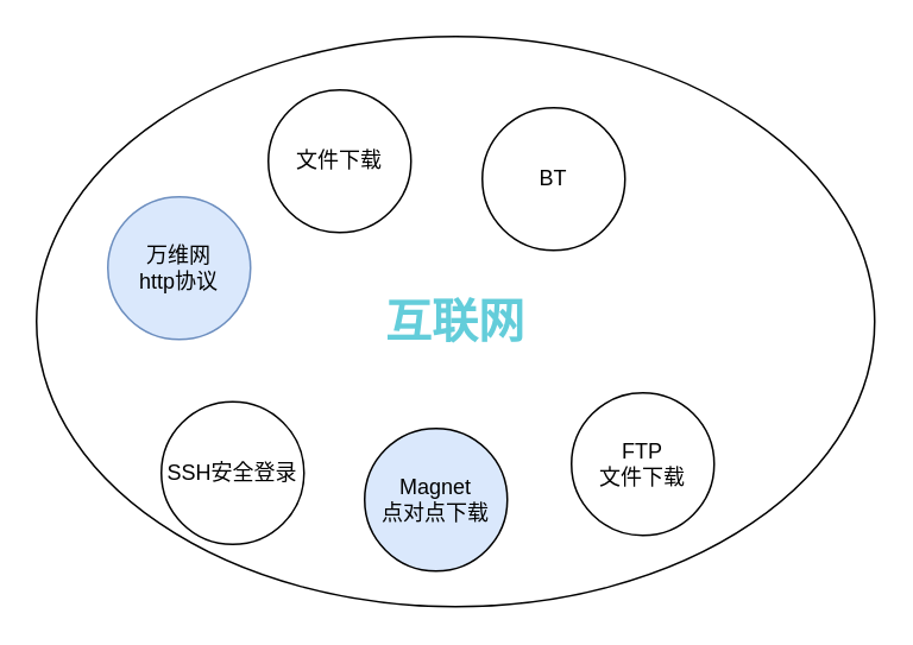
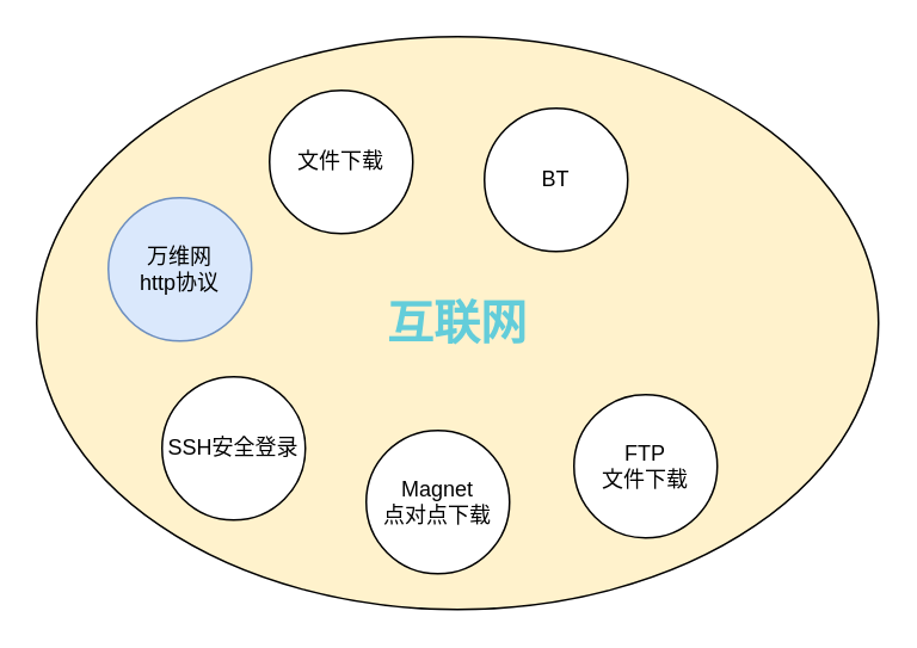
- <mxCell id="2" value="&lt;b&gt;&lt;font style=&quot;font-size: 26px&quot; color=&quot;#63cdda&quot;&gt;互联网&lt;/font&gt;&lt;/b&gt;" style="ellipse;whiteSpace=wrap;html=1;" vertex="1" parent="1"><mxGeometry x="20" y="20" width="470" height="320" as="geometry" /></mxCell>
+ <mxCell id="2" value="&lt;b&gt;&lt;font style=&quot;font-size: 26px&quot; color=&quot;#63cdda&quot;&gt;互联网&lt;/font&gt;&lt;/b&gt;" style="ellipse;whiteSpace=wrap;html=1;fillColor=#fff2cc;" vertex="1" parent="1"><mxGeometry x="20" y="20" width="470" height="320" as="geometry" /></mxCell>
- <mxCell id="6" value="SSH安全登录" style="ellipse;whiteSpace=wrap;html=1;aspect=fixed;" vertex="1" parent="1"><mxGeometry x="90" y="225" width="80" height="80" as="geometry" /></mxCell>
+ <mxCell id="6" value="SSH安全登录" style="ellipse;whiteSpace=wrap;html=1;aspect=fixed;" vertex="1" parent="1"><mxGeometry x="90" y="210" width="80" height="80" as="geometry" /></mxCell>
- <mxCell id="7" value="Magnet&lt;br&gt;点对点下载" style="ellipse;whiteSpace=wrap;html=1;aspect=fixed;fillColor=#dae8fc;" vertex="1" parent="1"><mxGeometry x="204" y="240" width="80" height="80" as="geometry" /></mxCell>
+ <mxCell id="7" value="Magnet&lt;br&gt;点对点下载" style="ellipse;whiteSpace=wrap;html=1;aspect=fixed;" vertex="1" parent="1"><mxGeometry x="204" y="240" width="80" height="80" as="geometry" /></mxCell>
